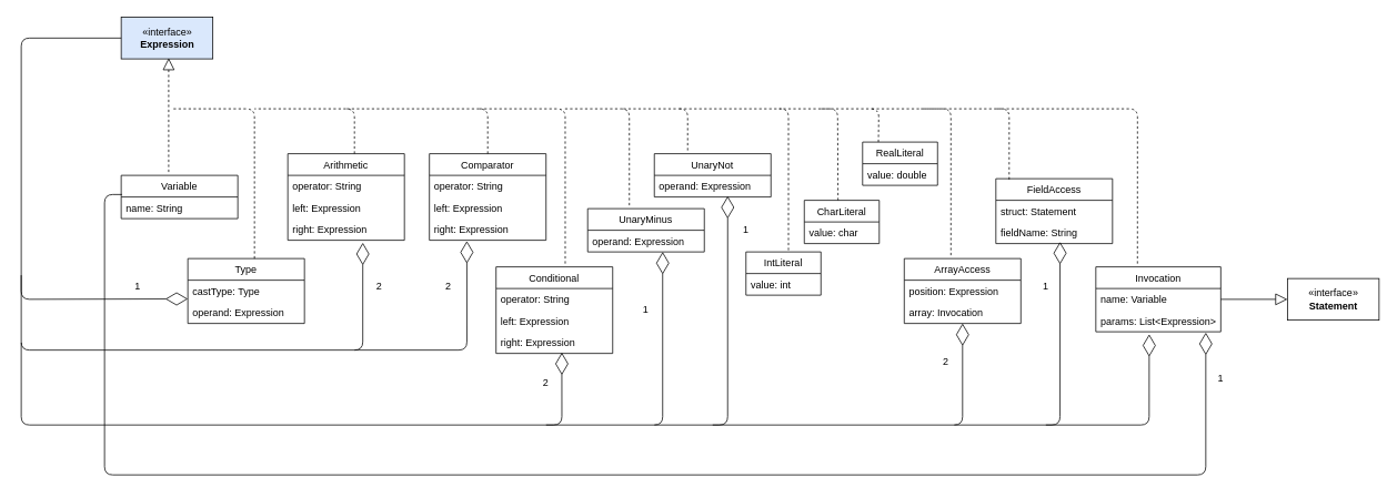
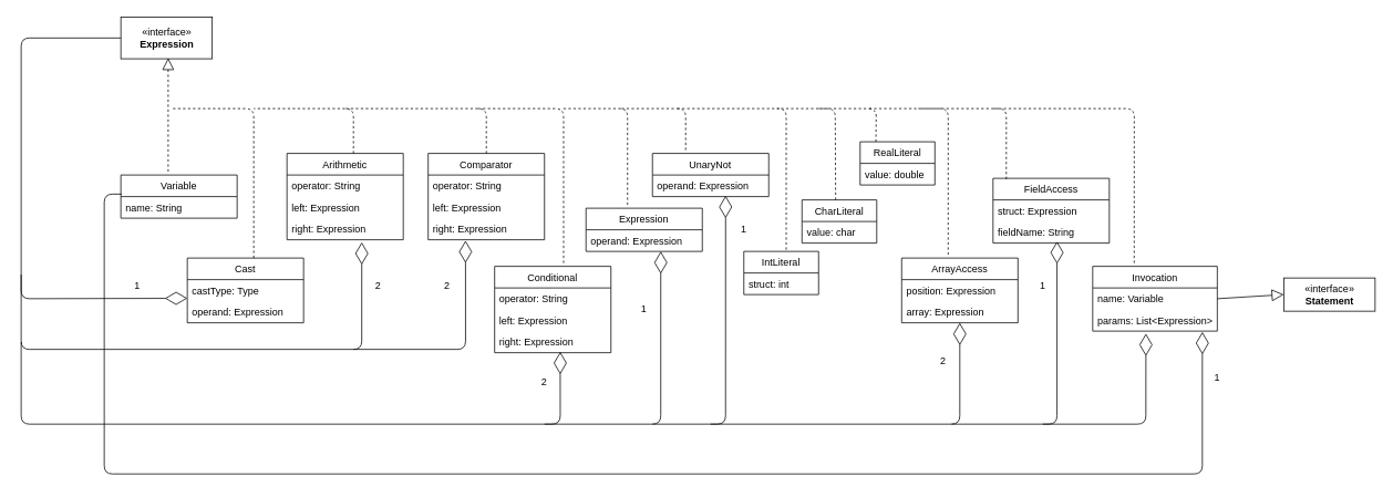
- <mxCell id="2" value="«interface»&lt;br&gt;&lt;b&gt;Expression&lt;/b&gt;" style="html=1;fillColor=#dae8fc;" parent="1" vertex="1"><mxGeometry x="140" y="20" width="110" height="50" as="geometry" /></mxCell>
+ <mxCell id="2" value="«interface»&lt;br&gt;&lt;b&gt;Expression&lt;/b&gt;" style="html=1;" parent="1" vertex="1"><mxGeometry x="140" y="20" width="110" height="50" as="geometry" /></mxCell>
- <mxCell id="46" value="struct: Statement" style="text;strokeColor=none;fillColor=none;align=left;verticalAlign=top;spacingLeft=4;spacingRight=4;overflow=hidden;rotatable=0;points=[[0,0.5],[1,0.5]];portConstraint=eastwest;" parent="45" vertex="1"><mxGeometry y="26" width="140" height="26" as="geometry" /></mxCell>
+ <mxCell id="46" value="struct: Expression" style="text;strokeColor=none;fillColor=none;align=left;verticalAlign=top;spacingLeft=4;spacingRight=4;overflow=hidden;rotatable=0;points=[[0,0.5],[1,0.5]];portConstraint=eastwest;" parent="45" vertex="1"><mxGeometry y="26" width="140" height="26" as="geometry" /></mxCell>
- <mxCell id="20" value="UnaryMinus" style="swimlane;fontStyle=0;childLayout=stackLayout;horizontal=1;startSize=26;fillColor=none;horizontalStack=0;resizeParent=1;resizeParentMax=0;resizeLast=0;collapsible=1;marginBottom=0;" parent="1" vertex="1"><mxGeometry x="700" y="250" width="140" height="52" as="geometry" /></mxCell>
+ <mxCell id="20" value="Expression" style="swimlane;fontStyle=0;childLayout=stackLayout;horizontal=1;startSize=26;fillColor=none;horizontalStack=0;resizeParent=1;resizeParentMax=0;resizeLast=0;collapsible=1;marginBottom=0;" parent="1" vertex="1"><mxGeometry x="700" y="250" width="140" height="52" as="geometry" /></mxCell>
- <mxCell id="6" value="Type" style="swimlane;fontStyle=0;childLayout=stackLayout;horizontal=1;startSize=26;fillColor=none;horizontalStack=0;resizeParent=1;resizeParentMax=0;resizeLast=0;collapsible=1;marginBottom=0;" parent="1" vertex="1"><mxGeometry x="220" y="310" width="140" height="78" as="geometry" /></mxCell>
+ <mxCell id="6" value="Cast" style="swimlane;fontStyle=0;childLayout=stackLayout;horizontal=1;startSize=26;fillColor=none;horizontalStack=0;resizeParent=1;resizeParentMax=0;resizeLast=0;collapsible=1;marginBottom=0;" parent="1" vertex="1"><mxGeometry x="220" y="310" width="140" height="78" as="geometry" /></mxCell>
- <mxCell id="33" value="value: int" style="text;strokeColor=none;fillColor=none;align=left;verticalAlign=top;spacingLeft=4;spacingRight=4;overflow=hidden;rotatable=0;points=[[0,0.5],[1,0.5]];portConstraint=eastwest;" parent="32" vertex="1"><mxGeometry y="26" width="90" height="26" as="geometry" /></mxCell>
+ <mxCell id="33" value="struct: int" style="text;strokeColor=none;fillColor=none;align=left;verticalAlign=top;spacingLeft=4;spacingRight=4;overflow=hidden;rotatable=0;points=[[0,0.5],[1,0.5]];portConstraint=eastwest;" parent="32" vertex="1"><mxGeometry y="26" width="90" height="26" as="geometry" /></mxCell>
- <mxCell id="69" value="«interface»&lt;br&gt;&lt;b&gt;Statement&lt;/b&gt;" style="html=1;" parent="1" vertex="1"><mxGeometry x="1540" y="334" width="110" height="50" as="geometry" /></mxCell>
+ <mxCell id="69" value="«interface»&lt;br&gt;&lt;b&gt;Statement&lt;/b&gt;" style="html=1;" parent="1" vertex="1"><mxGeometry x="1540" y="334" width="110" height="40" as="geometry" /></mxCell>
- <mxCell id="43" value="array: Invocation" style="text;strokeColor=none;fillColor=none;align=left;verticalAlign=top;spacingLeft=4;spacingRight=4;overflow=hidden;rotatable=0;points=[[0,0.5],[1,0.5]];portConstraint=eastwest;" parent="41" vertex="1"><mxGeometry y="52" width="140" height="26" as="geometry" /></mxCell>
+ <mxCell id="43" value="array: Expression" style="text;strokeColor=none;fillColor=none;align=left;verticalAlign=top;spacingLeft=4;spacingRight=4;overflow=hidden;rotatable=0;points=[[0,0.5],[1,0.5]];portConstraint=eastwest;" parent="41" vertex="1"><mxGeometry y="52" width="140" height="26" as="geometry" /></mxCell>
